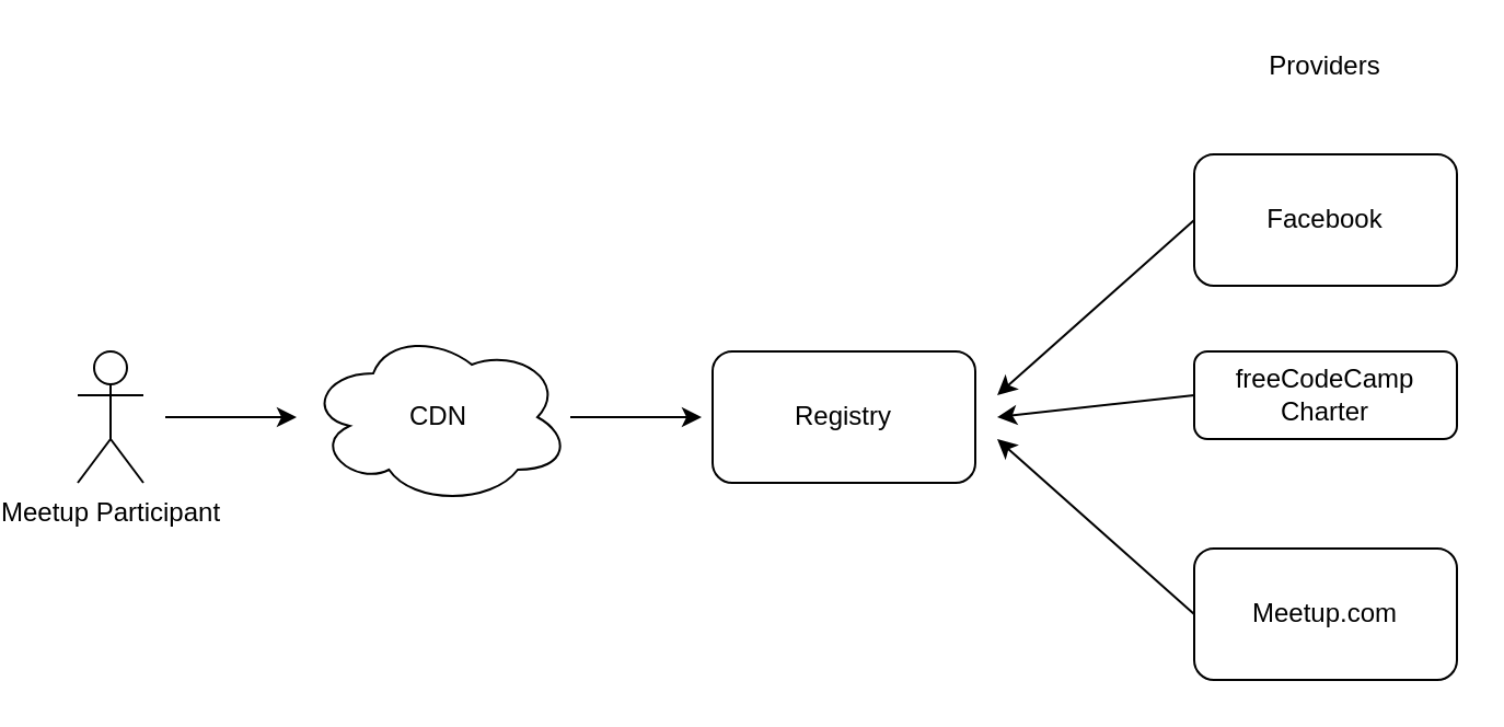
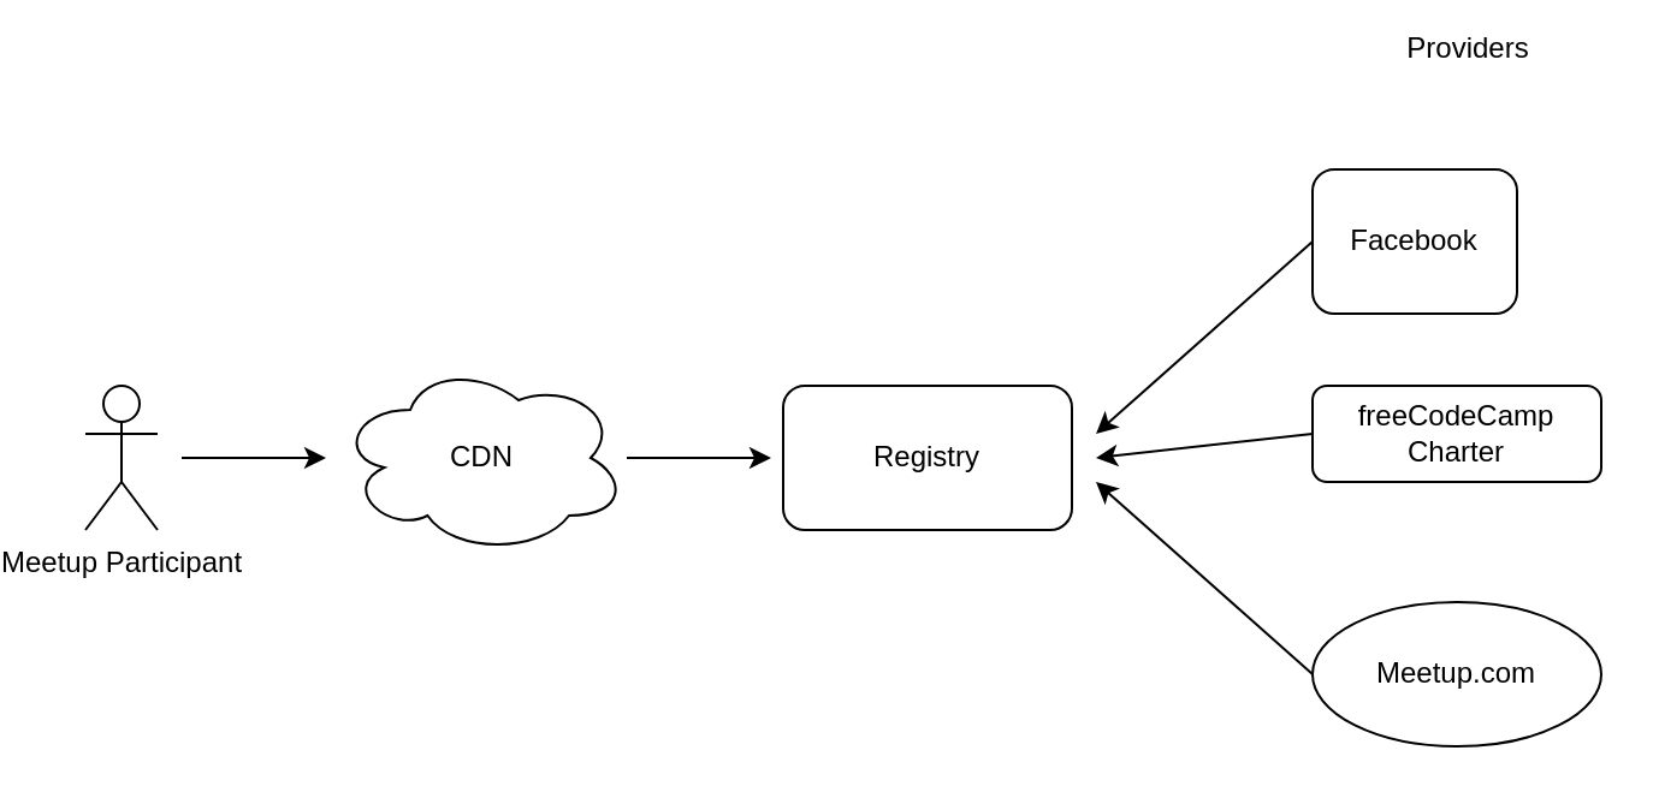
- <mxCell id="13" value="Providers" style="text;html=1;strokeColor=none;fillColor=none;align=center;verticalAlign=middle;whiteSpace=wrap;rounded=0;" vertex="1" parent="1"><mxGeometry x="570" y="20" width="40" height="20" as="geometry" /></mxCell>
+ <mxCell id="13" value="Providers" style="text;html=1;strokeColor=none;fillColor=none;align=center;verticalAlign=middle;whiteSpace=wrap;rounded=0;" vertex="1" parent="1"><mxGeometry x="575" y="10" width="40" height="20" as="geometry" /></mxCell>
- <mxCell id="4" value="Facebook" style="rounded=1;whiteSpace=wrap;html=1;" vertex="1" parent="1"><mxGeometry x="530" y="70" width="120" height="60" as="geometry" /></mxCell>
+ <mxCell id="4" value="Facebook" style="rounded=1;whiteSpace=wrap;html=1;" vertex="1" parent="1"><mxGeometry x="530" y="70" width="85" height="60" as="geometry" /></mxCell>
- <mxCell id="6" value="Meetup.com" style="rounded=1;whiteSpace=wrap;html=1;" vertex="1" parent="1"><mxGeometry x="530" y="250" width="120" height="60" as="geometry" /></mxCell>
+ <mxCell id="6" value="Meetup.com" style="ellipse;whiteSpace=wrap;html=1;" vertex="1" parent="1"><mxGeometry x="530" y="250" width="120" height="60" as="geometry" /></mxCell>
